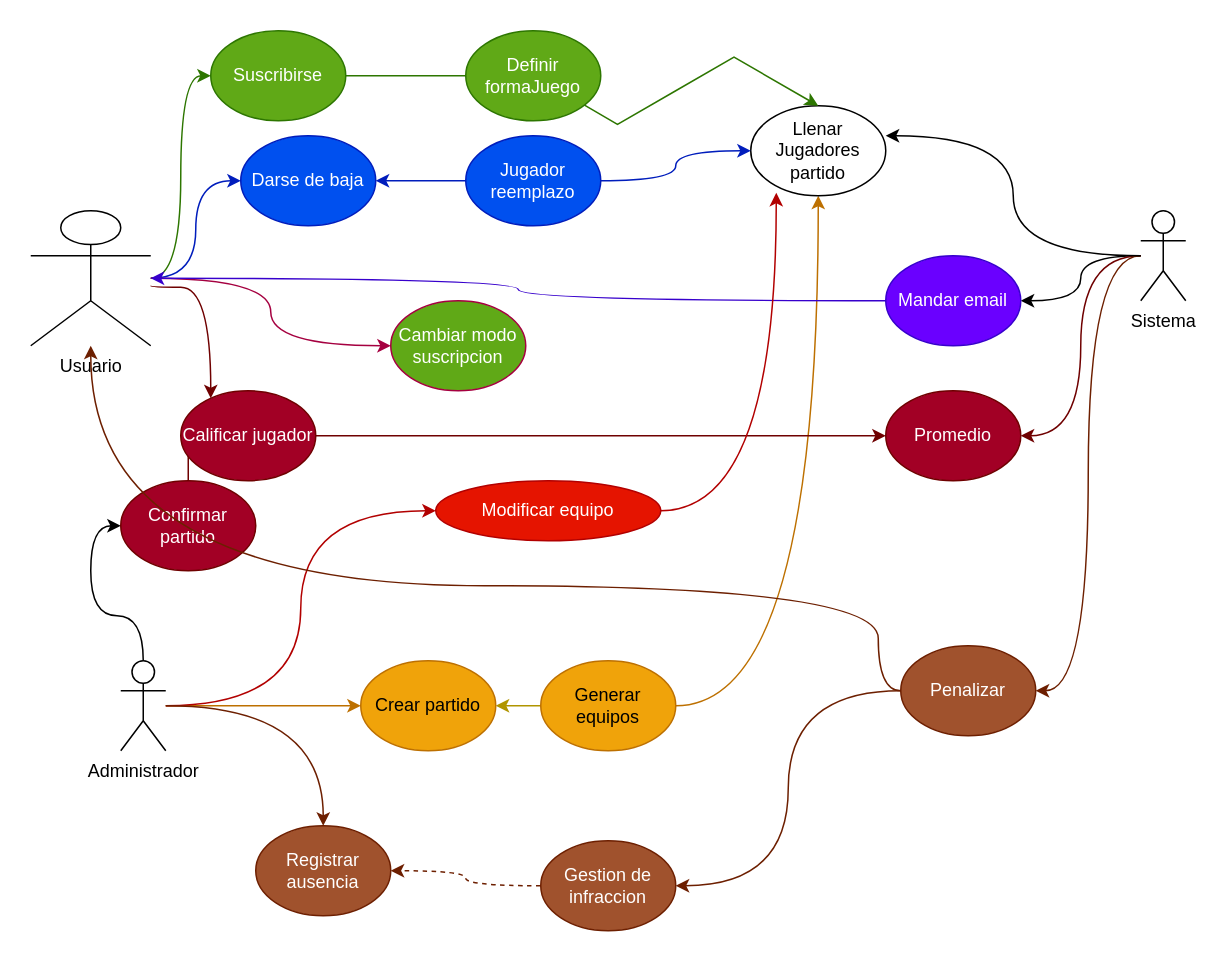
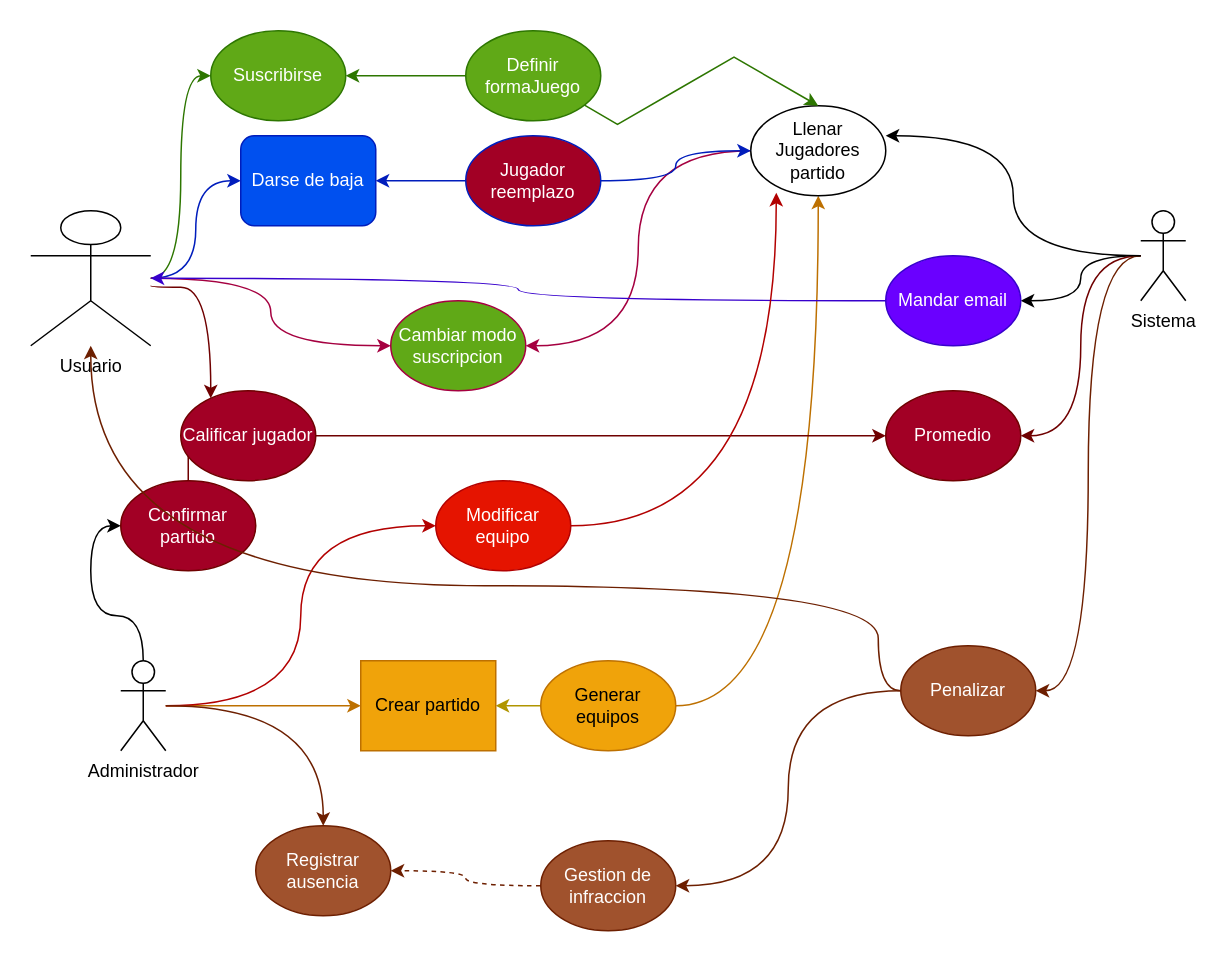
- <mxCell id="33" style="edgeStyle=orthogonalEdgeStyle;rounded=0;orthogonalLoop=1;jettySize=auto;html=1;elbow=vertical;curved=1;fillColor=#60a917;strokeColor=#2D7600;endArrow=none;" edge="1" parent="1" source="35" target="25"><mxGeometry relative="1" as="geometry" /></mxCell>
+ <mxCell id="33" style="edgeStyle=orthogonalEdgeStyle;rounded=0;orthogonalLoop=1;jettySize=auto;html=1;elbow=vertical;curved=1;fillColor=#60a917;strokeColor=#2D7600;" edge="1" parent="1" source="35" target="25"><mxGeometry relative="1" as="geometry" /></mxCell>
- <mxCell id="21" value="Darse de baja" style="ellipse;whiteSpace=wrap;html=1;fillColor=#0050ef;fontColor=#ffffff;strokeColor=#001DBC;" vertex="1" parent="1"><mxGeometry x="160" y="90" width="90" height="60" as="geometry" /></mxCell>
+ <mxCell id="21" value="Darse de baja" style="whiteSpace=wrap;html=1;fillColor=#0050ef;fontColor=#ffffff;strokeColor=#001DBC;rounded=1;" vertex="1" parent="1"><mxGeometry x="160" y="90" width="90" height="60" as="geometry" /></mxCell>
- <mxCell id="38" value="Jugador reemplazo" style="ellipse;whiteSpace=wrap;html=1;fillColor=#0050ef;fontColor=#ffffff;strokeColor=#001DBC;" vertex="1" parent="1"><mxGeometry x="310" y="90" width="90" height="60" as="geometry" /></mxCell>
+ <mxCell id="38" value="Jugador reemplazo" style="ellipse;whiteSpace=wrap;html=1;fillColor=#a20025;fontColor=#ffffff;strokeColor=#001DBC;" vertex="1" parent="1"><mxGeometry x="310" y="90" width="90" height="60" as="geometry" /></mxCell>
+ <mxCell id="30" style="edgeStyle=orthogonalEdgeStyle;rounded=0;orthogonalLoop=1;jettySize=auto;html=1;entryX=1;entryY=0.5;entryDx=0;entryDy=0;elbow=vertical;curved=1;fillColor=#d80073;strokeColor=#A50040;" edge="1" parent="1" source="31" target="32"><mxGeometry relative="1" as="geometry" /></mxCell>
- <mxCell id="20" value="Modificar equipo" style="ellipse;whiteSpace=wrap;html=1;fillColor=#e51400;fontColor=#ffffff;strokeColor=#B20000;" vertex="1" parent="1"><mxGeometry x="290" y="320" width="150" height="40" as="geometry" /></mxCell>
+ <mxCell id="20" value="Modificar equipo" style="ellipse;whiteSpace=wrap;html=1;fillColor=#e51400;fontColor=#ffffff;strokeColor=#B20000;" vertex="1" parent="1"><mxGeometry x="290" y="320" width="90" height="60" as="geometry" /></mxCell>
- <mxCell id="16" value="Crear partido" style="ellipse;whiteSpace=wrap;html=1;fillColor=#f0a30a;fontColor=#000000;strokeColor=#BD7000;" vertex="1" parent="1"><mxGeometry x="240" y="440" width="90" height="60" as="geometry" /></mxCell>
+ <mxCell id="16" value="Crear partido" style="whiteSpace=wrap;html=1;fillColor=#f0a30a;fontColor=#000000;strokeColor=#BD7000;rounded=0;" vertex="1" parent="1"><mxGeometry x="240" y="440" width="90" height="60" as="geometry" /></mxCell>
